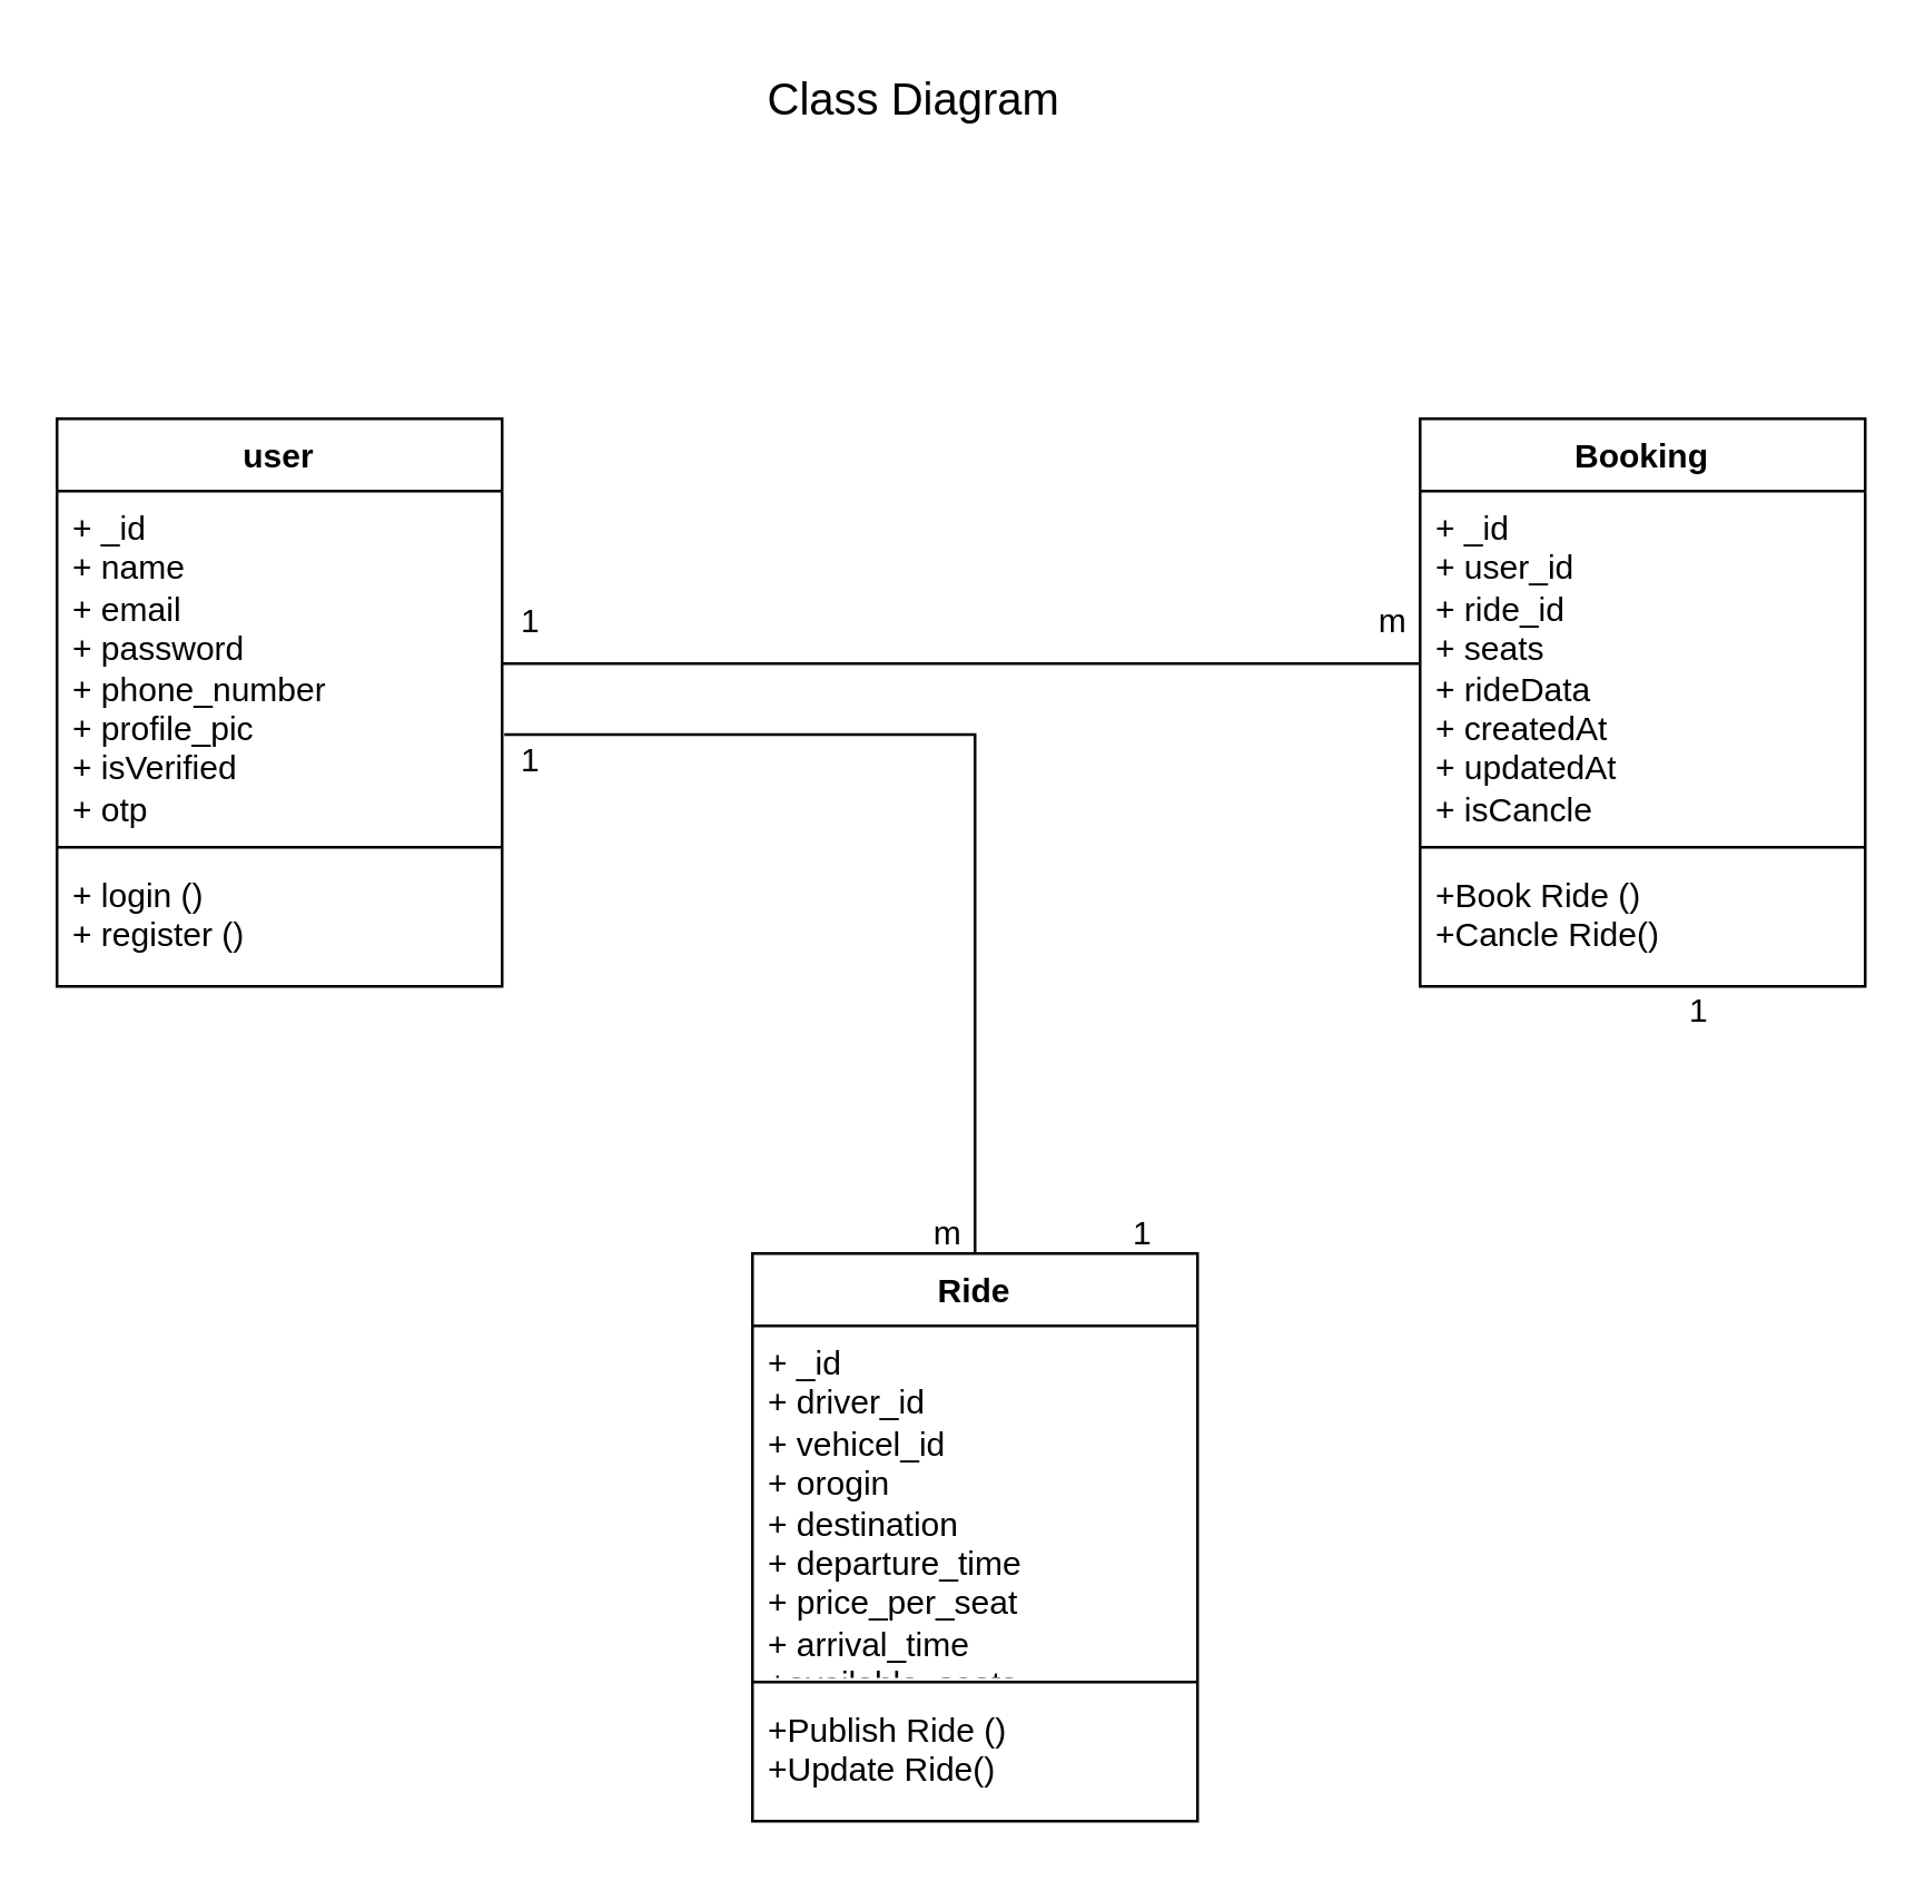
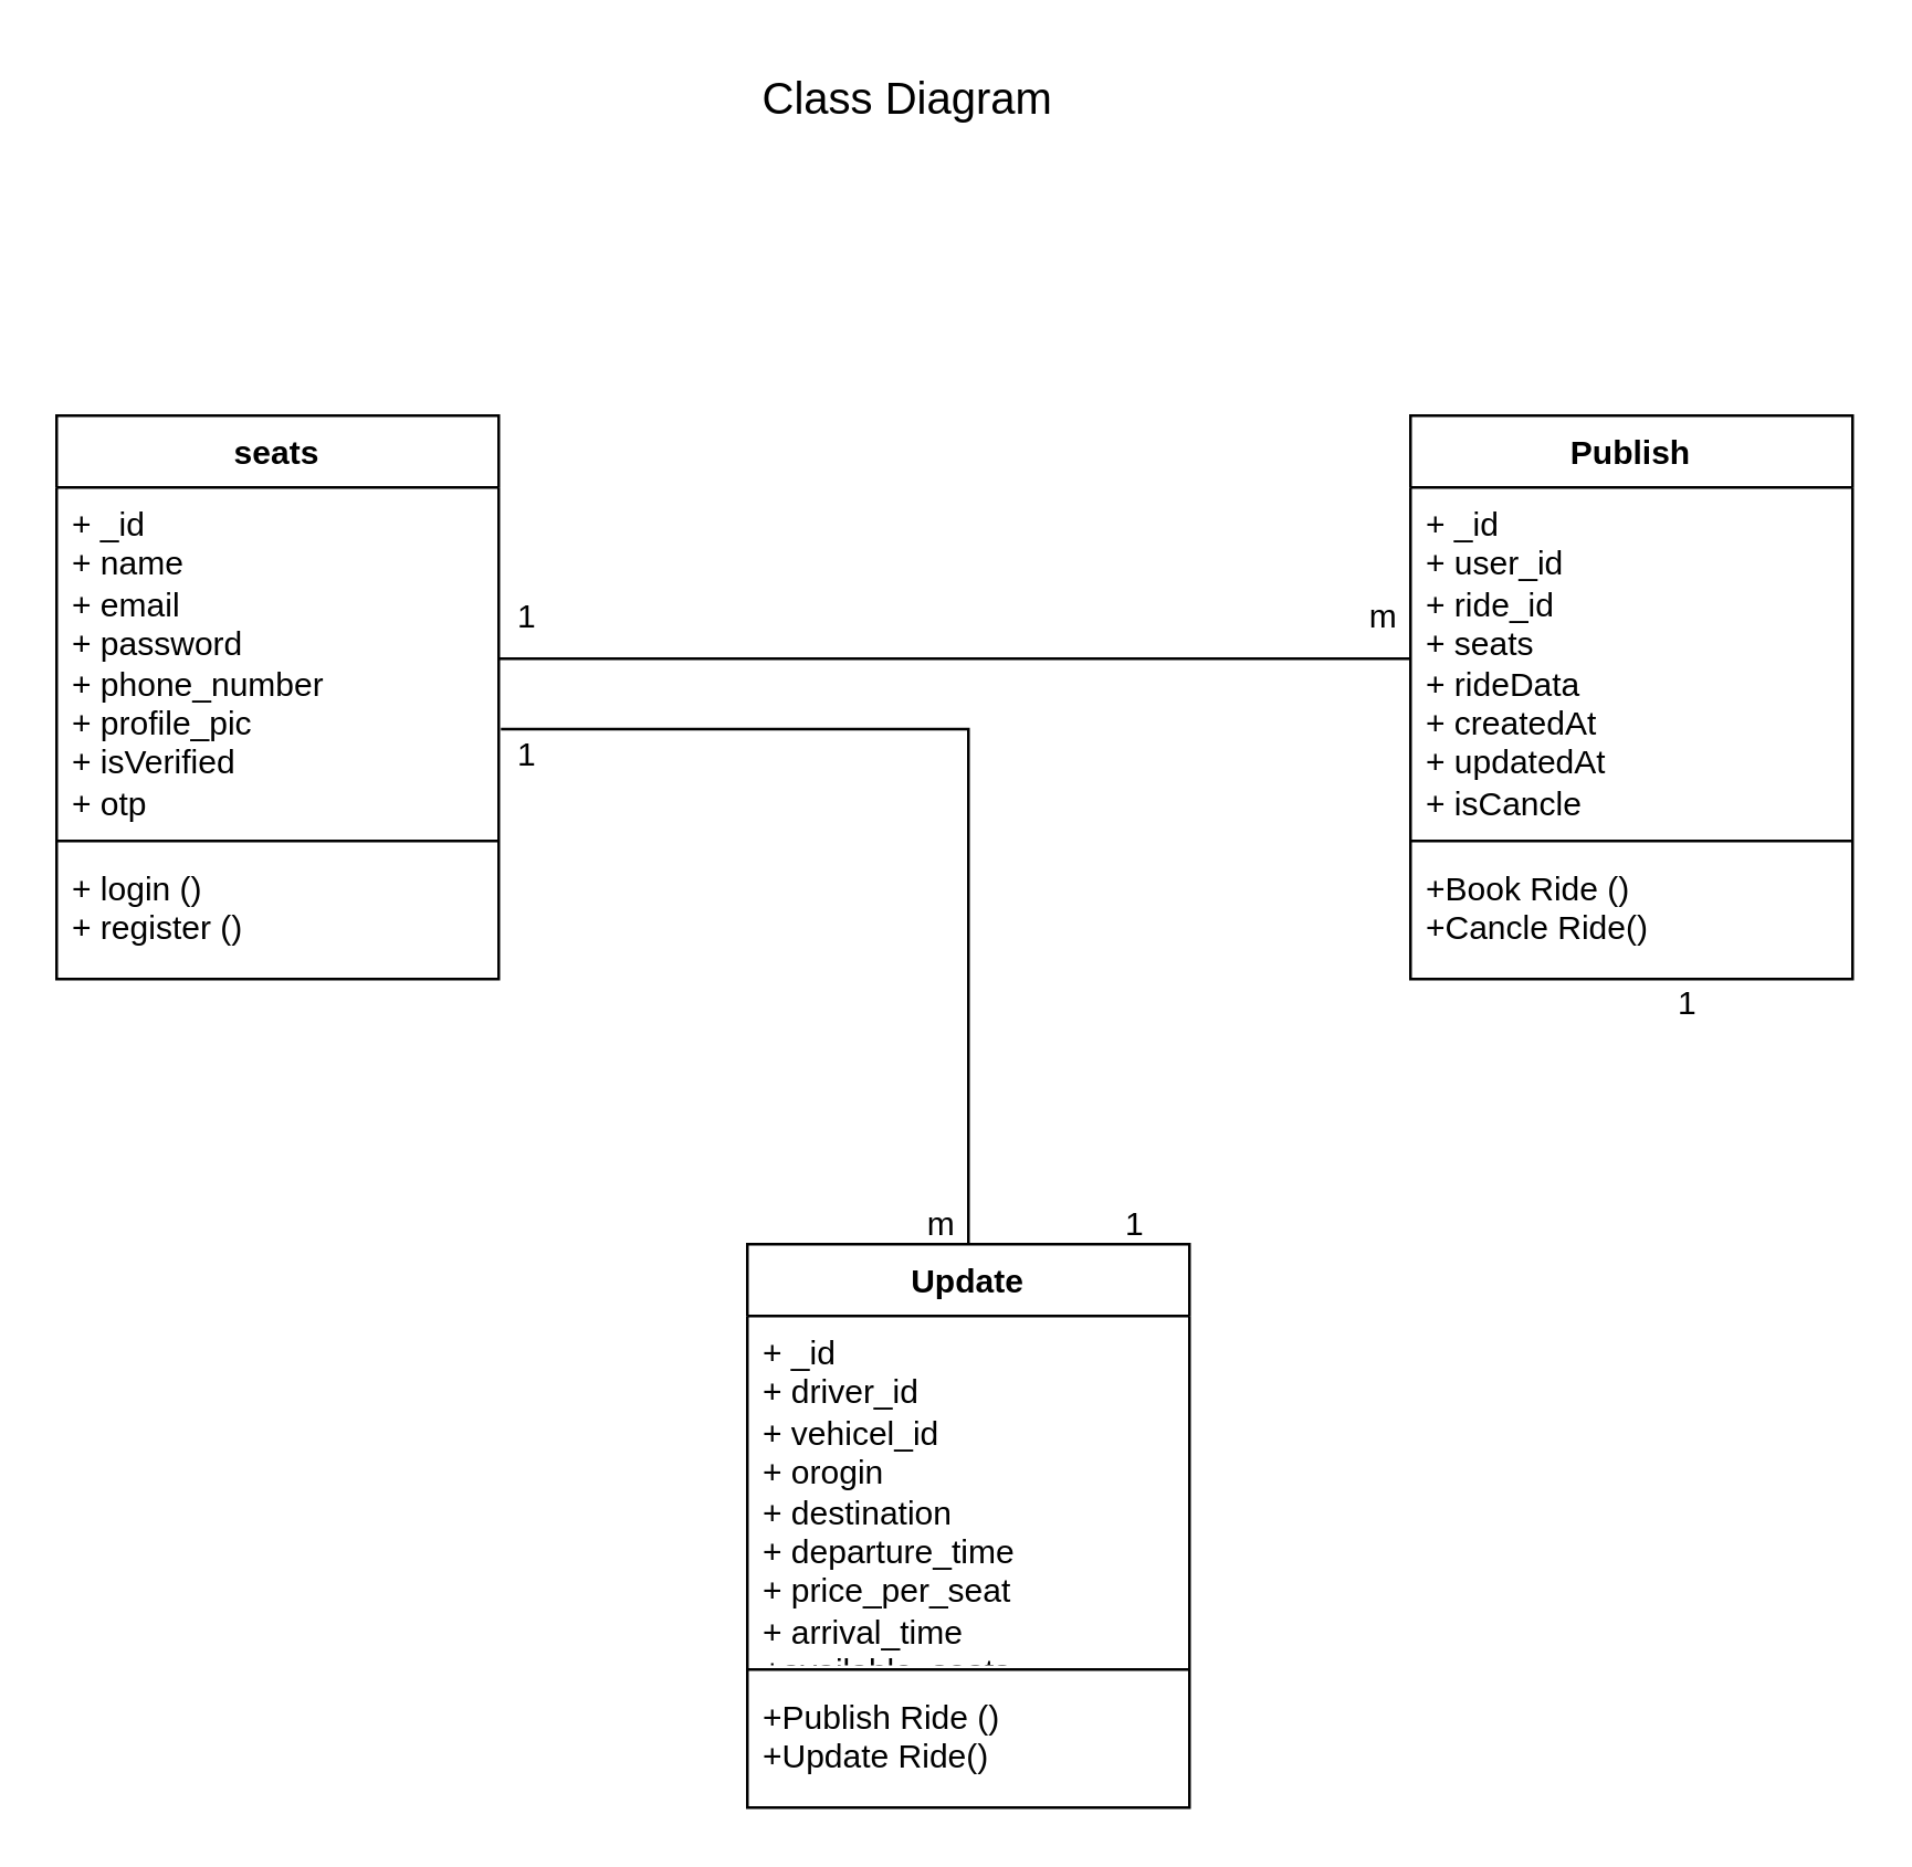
- <mxCell id="2" value="user" style="swimlane;fontStyle=1;align=center;verticalAlign=top;childLayout=stackLayout;horizontal=1;startSize=26;horizontalStack=0;resizeParent=1;resizeParentMax=0;resizeLast=0;collapsible=1;marginBottom=0;whiteSpace=wrap;html=1;" vertex="1" parent="1"><mxGeometry x="20" y="150" width="160" height="204" as="geometry" /></mxCell>
+ <mxCell id="2" value="seats" style="swimlane;fontStyle=1;align=center;verticalAlign=top;childLayout=stackLayout;horizontal=1;startSize=26;horizontalStack=0;resizeParent=1;resizeParentMax=0;resizeLast=0;collapsible=1;marginBottom=0;whiteSpace=wrap;html=1;" vertex="1" parent="1"><mxGeometry x="20" y="150" width="160" height="204" as="geometry" /></mxCell>
- <mxCell id="6" value="Booking" style="swimlane;fontStyle=1;align=center;verticalAlign=top;childLayout=stackLayout;horizontal=1;startSize=26;horizontalStack=0;resizeParent=1;resizeParentMax=0;resizeLast=0;collapsible=1;marginBottom=0;whiteSpace=wrap;html=1;" vertex="1" parent="1"><mxGeometry x="510" y="150" width="160" height="204" as="geometry" /></mxCell>
+ <mxCell id="6" value="Publish" style="swimlane;fontStyle=1;align=center;verticalAlign=top;childLayout=stackLayout;horizontal=1;startSize=26;horizontalStack=0;resizeParent=1;resizeParentMax=0;resizeLast=0;collapsible=1;marginBottom=0;whiteSpace=wrap;html=1;" vertex="1" parent="1"><mxGeometry x="510" y="150" width="160" height="204" as="geometry" /></mxCell>
- <mxCell id="10" value="Ride" style="swimlane;fontStyle=1;align=center;verticalAlign=top;childLayout=stackLayout;horizontal=1;startSize=26;horizontalStack=0;resizeParent=1;resizeParentMax=0;resizeLast=0;collapsible=1;marginBottom=0;whiteSpace=wrap;html=1;" vertex="1" parent="1"><mxGeometry x="270" y="450" width="160" height="204" as="geometry" /></mxCell>
+ <mxCell id="10" value="Update" style="swimlane;fontStyle=1;align=center;verticalAlign=top;childLayout=stackLayout;horizontal=1;startSize=26;horizontalStack=0;resizeParent=1;resizeParentMax=0;resizeLast=0;collapsible=1;marginBottom=0;whiteSpace=wrap;html=1;" vertex="1" parent="1"><mxGeometry x="270" y="450" width="160" height="204" as="geometry" /></mxCell>
